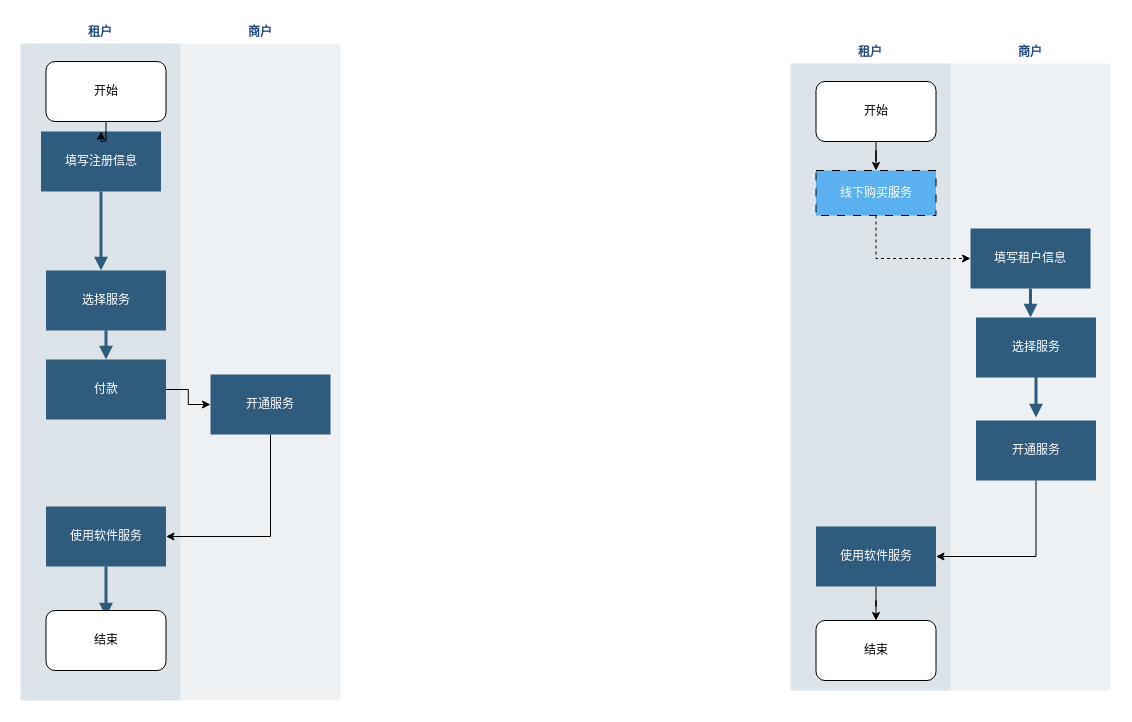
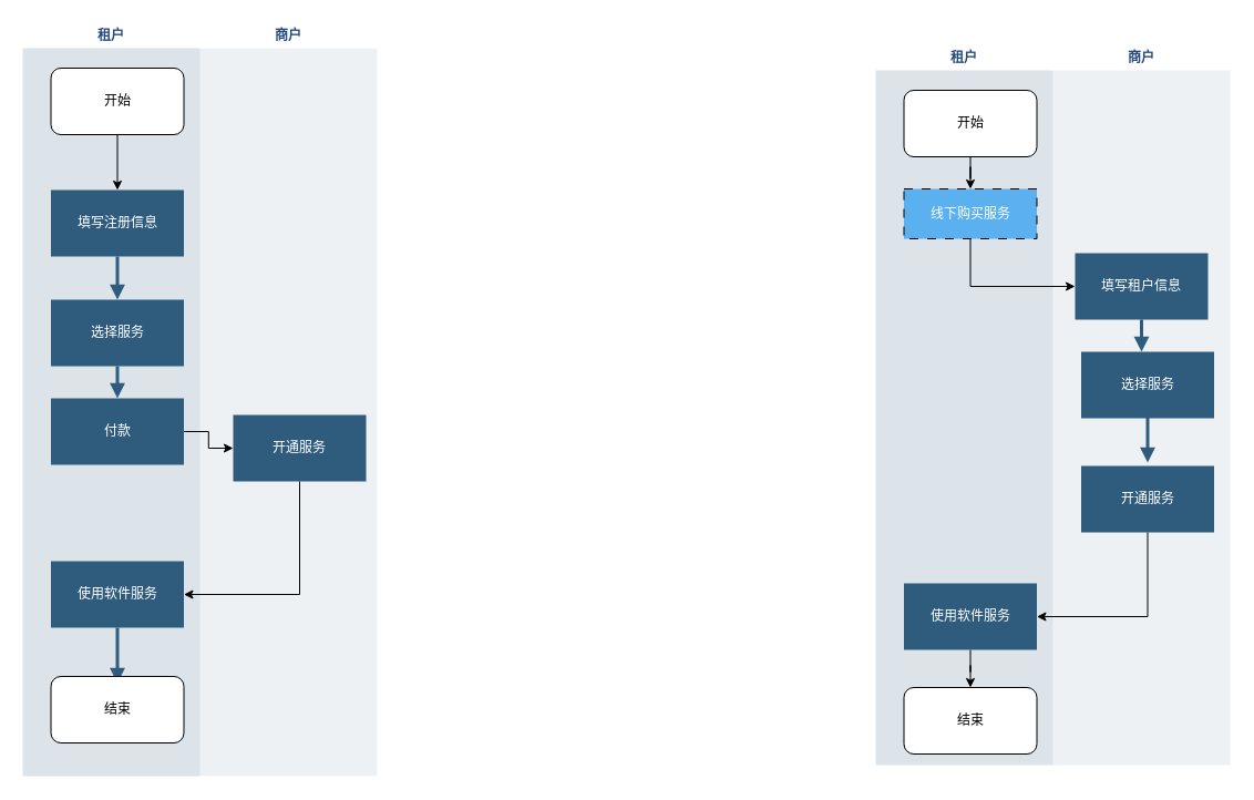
- <mxCell id="3" value="填写注册信息" style="whiteSpace=wrap;shadow=0;fontColor=#FFFFFF;fontFamily=Helvetica;fontStyle=0;html=1;fontSize=12;plain-purple;strokeColor=none;fillColor=#2f5b7c;gradientColor=none;spacing=6;verticalAlign=middle;" parent="2" vertex="1"><mxGeometry x="20.5" y="111" width="120" height="60" as="geometry" /></mxCell>
+ <mxCell id="3" value="填写注册信息" style="whiteSpace=wrap;shadow=0;fontColor=#FFFFFF;fontFamily=Helvetica;fontStyle=0;html=1;fontSize=12;plain-purple;strokeColor=none;fillColor=#2f5b7c;gradientColor=none;spacing=6;verticalAlign=middle;" parent="2" vertex="1"><mxGeometry x="25.5" y="151" width="120" height="60" as="geometry" /></mxCell>
- <mxCell id="31" style="edgeStyle=orthogonalEdgeStyle;rounded=0;orthogonalLoop=1;jettySize=auto;html=1;entryX=0;entryY=0.5;entryDx=0;entryDy=0;dashed=1;" edge="1" parent="1" source="21" target="25"><mxGeometry relative="1" as="geometry"><Array as="points"><mxPoint x="876" y="258" /></Array></mxGeometry></mxCell>
+ <mxCell id="31" style="edgeStyle=orthogonalEdgeStyle;rounded=0;orthogonalLoop=1;jettySize=auto;html=1;entryX=0;entryY=0.5;entryDx=0;entryDy=0;" edge="1" parent="1" source="21" target="25"><mxGeometry relative="1" as="geometry"><Array as="points"><mxPoint x="876" y="258" /></Array></mxGeometry></mxCell>
